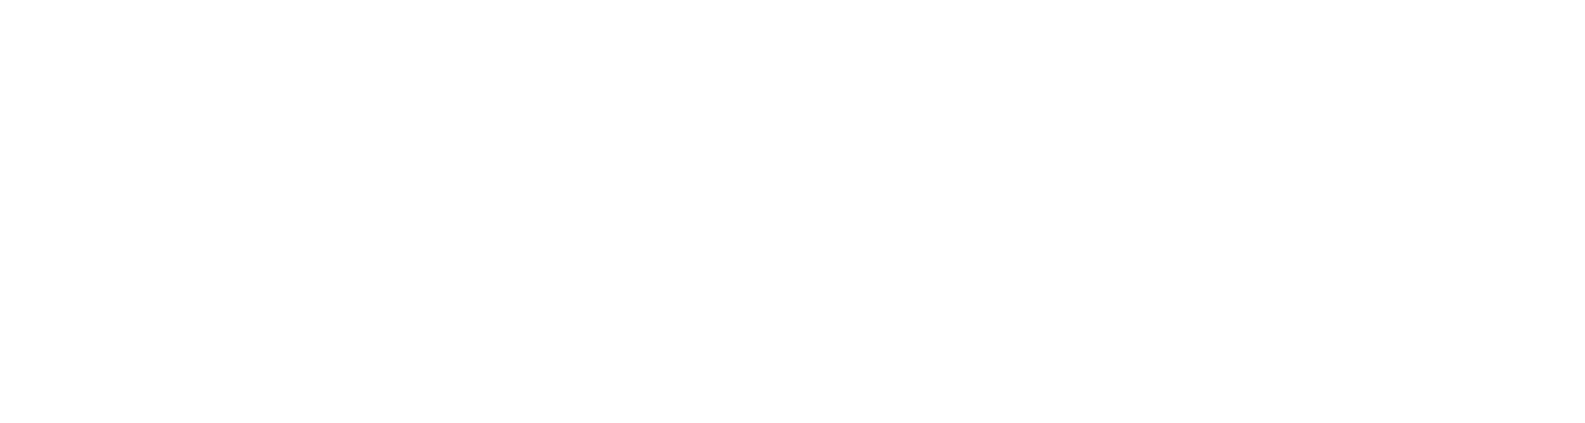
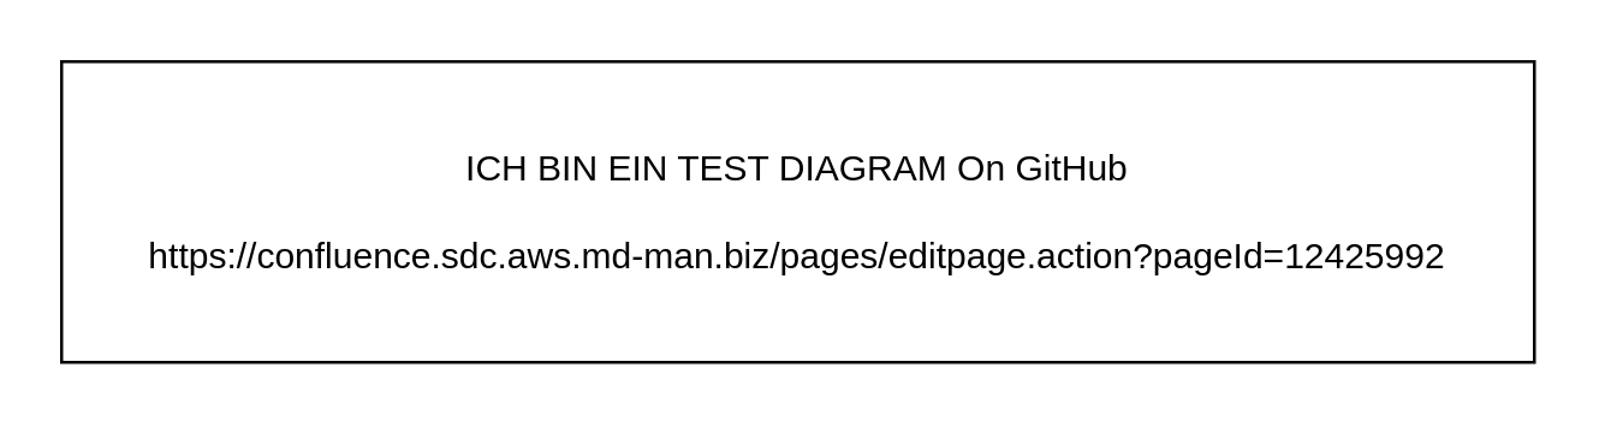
+ <mxCell id="2" value="ICH BIN EIN TEST DIAGRAM On GitHub&lt;br&gt;&lt;br&gt;https://confluence.sdc.aws.md-man.biz/pages/editpage.action?pageId=12425992&lt;br&gt;" style="whiteSpace=wrap;html=1;imageAspect=0;perimeter=rectanglePerimeter;absoluteArcSize=0;imageWidth=24;" vertex="1" parent="1"><mxGeometry x="20" y="20" width="490" height="100" as="geometry" /></mxCell>
